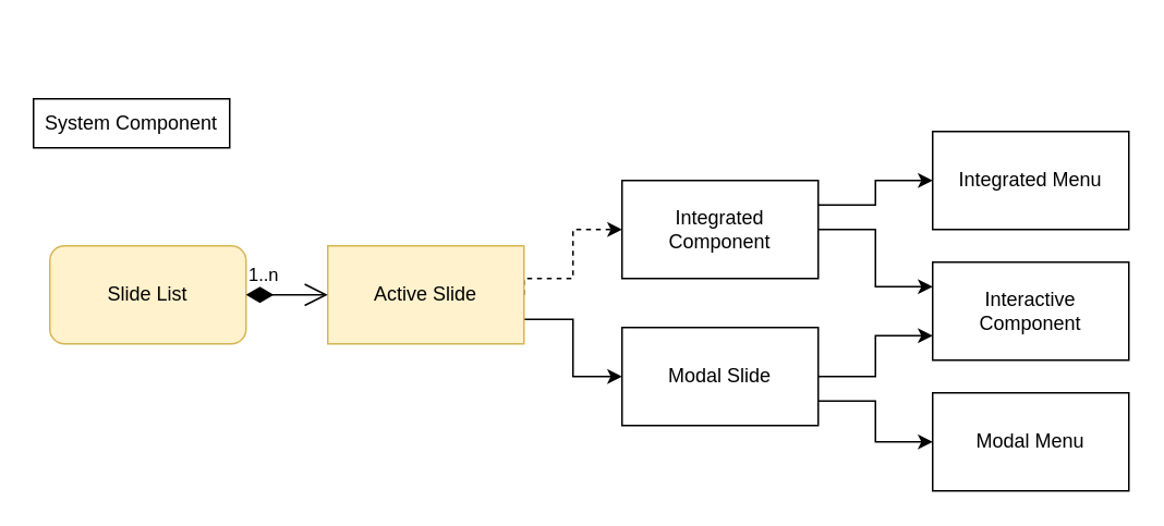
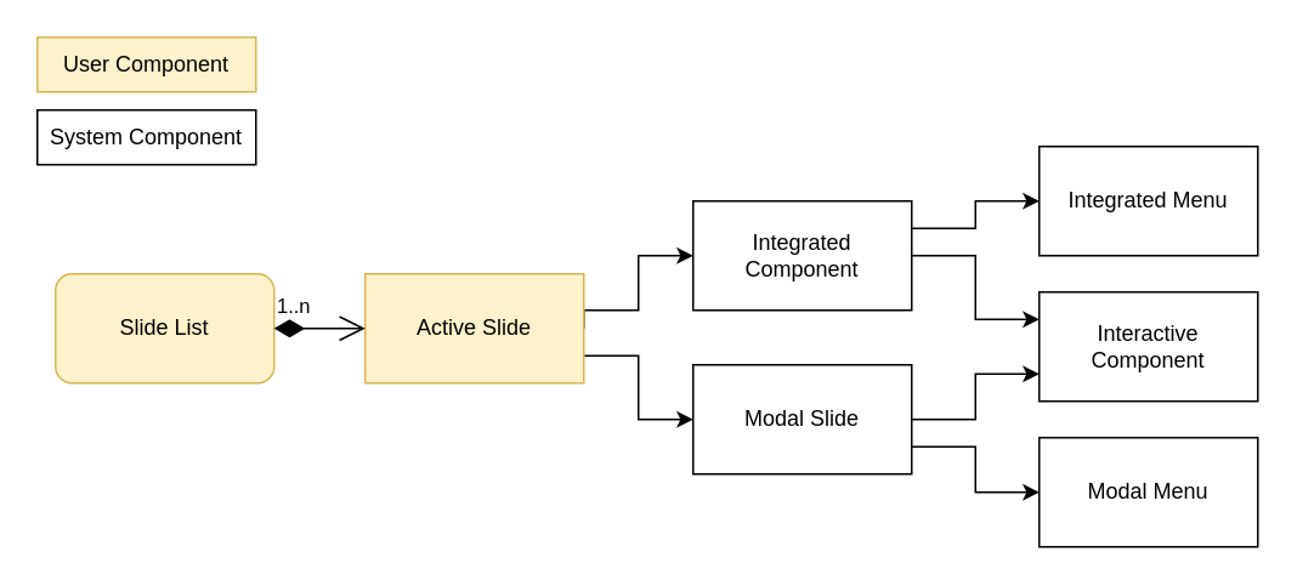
+ <mxCell id="16" value="User Component" style="rounded=0;whiteSpace=wrap;html=1;fillColor=#fff2cc;strokeColor=#d6b656;" vertex="1" parent="1"><mxGeometry x="20" y="20" width="120" height="30" as="geometry" /></mxCell>
- <mxCell id="3" style="edgeStyle=orthogonalEdgeStyle;rounded=0;orthogonalLoop=1;jettySize=auto;html=1;exitX=1;exitY=0.5;exitDx=0;exitDy=0;entryX=0;entryY=0.5;entryDx=0;entryDy=0;dashed=1;" edge="1" parent="1" source="5" target="11"><mxGeometry relative="1" as="geometry"><Array as="points"><mxPoint x="320" y="170" /><mxPoint x="350" y="170" /><mxPoint x="350" y="140" /></Array></mxGeometry></mxCell>
+ <mxCell id="3" style="edgeStyle=orthogonalEdgeStyle;rounded=0;orthogonalLoop=1;jettySize=auto;html=1;exitX=1;exitY=0.5;exitDx=0;exitDy=0;entryX=0;entryY=0.5;entryDx=0;entryDy=0;" edge="1" parent="1" source="5" target="11"><mxGeometry relative="1" as="geometry"><Array as="points"><mxPoint x="320" y="170" /><mxPoint x="350" y="170" /><mxPoint x="350" y="140" /></Array></mxGeometry></mxCell>
